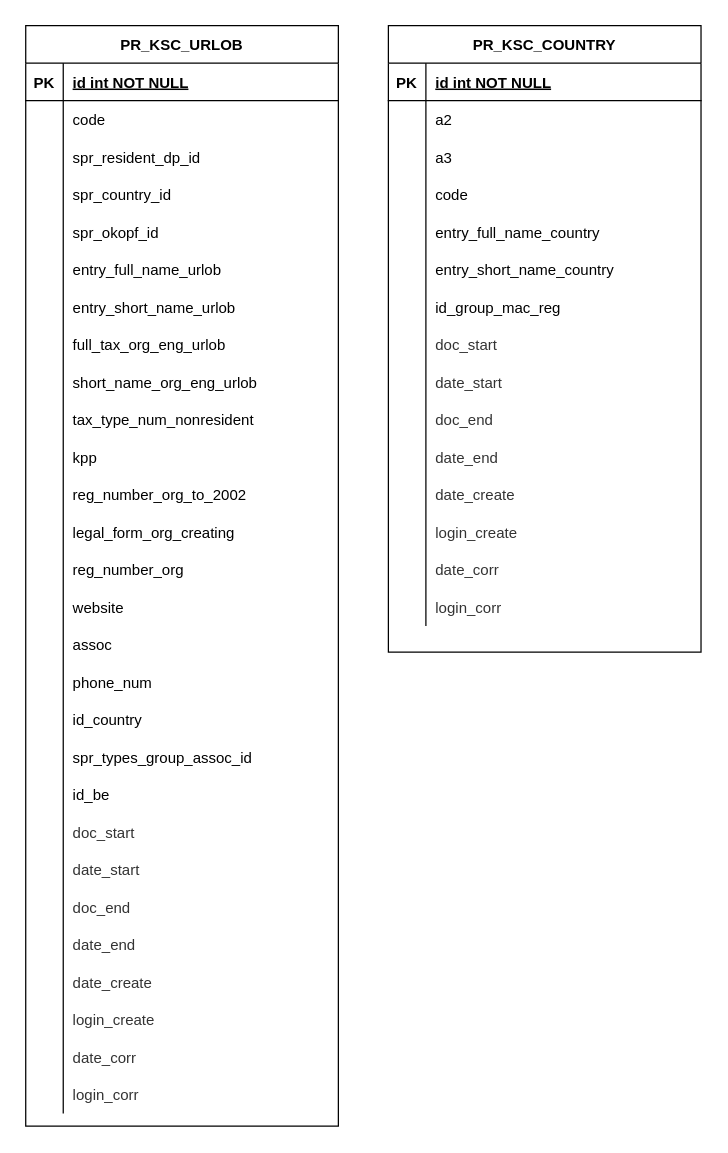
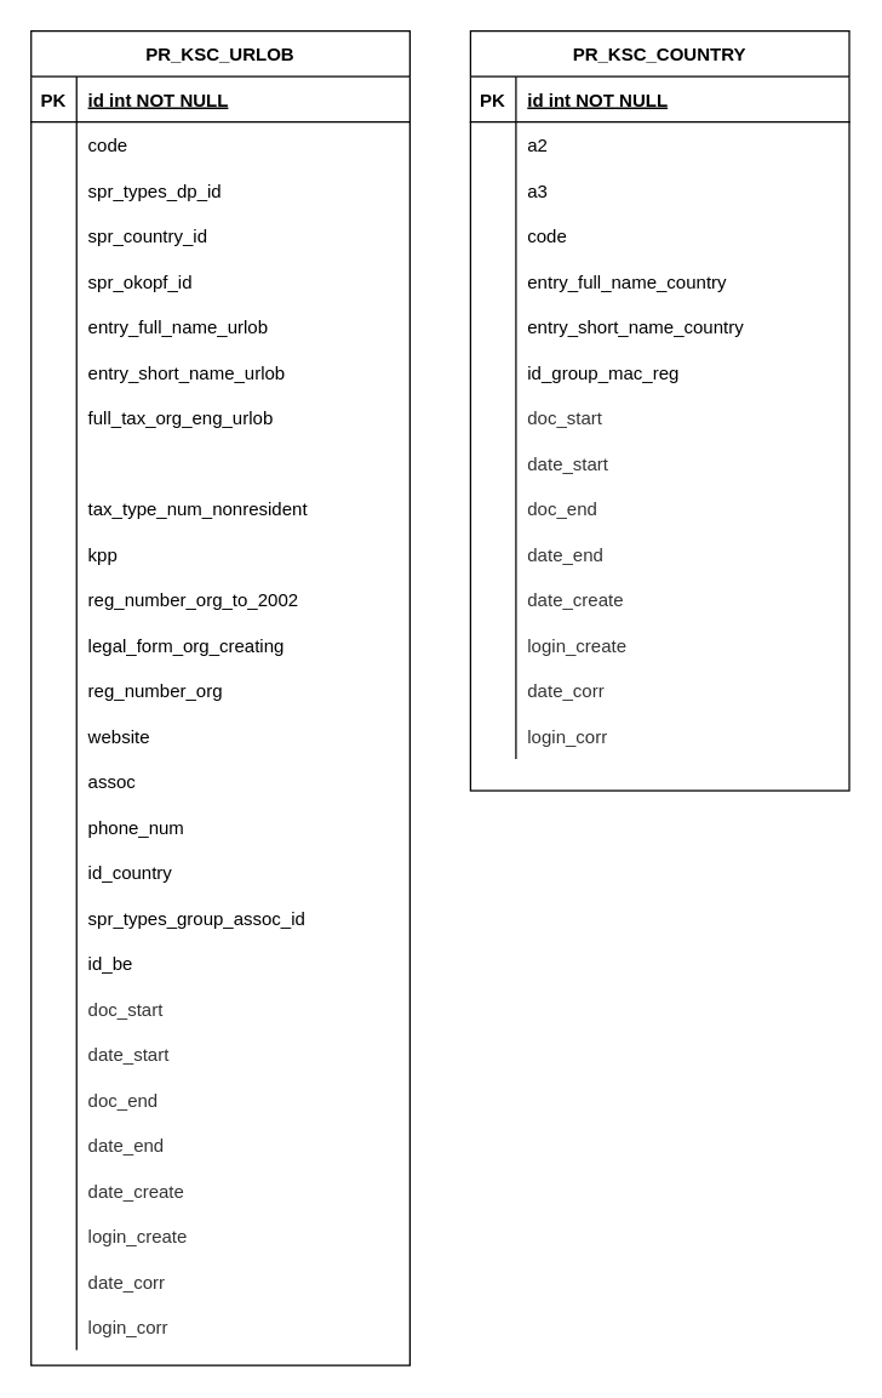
- <mxCell id="11" value="spr_resident_dp_id" style="shape=partialRectangle;overflow=hidden;connectable=0;fillColor=none;top=0;left=0;bottom=0;right=0;align=left;spacingLeft=6;" parent="9" vertex="1"><mxGeometry x="30" width="220" height="30" as="geometry"><mxRectangle width="220" height="30" as="alternateBounds" /></mxGeometry></mxCell>
+ <mxCell id="11" value="spr_types_dp_id" style="shape=partialRectangle;overflow=hidden;connectable=0;fillColor=none;top=0;left=0;bottom=0;right=0;align=left;spacingLeft=6;" parent="9" vertex="1"><mxGeometry x="30" width="220" height="30" as="geometry"><mxRectangle width="220" height="30" as="alternateBounds" /></mxGeometry></mxCell>
- <mxCell id="29" value="short_name_org_eng_urlob" style="shape=partialRectangle;overflow=hidden;connectable=0;fillColor=none;top=0;left=0;bottom=0;right=0;align=left;spacingLeft=6;" parent="27" vertex="1"><mxGeometry x="30" width="220" height="30" as="geometry"><mxRectangle width="220" height="30" as="alternateBounds" /></mxGeometry></mxCell>
